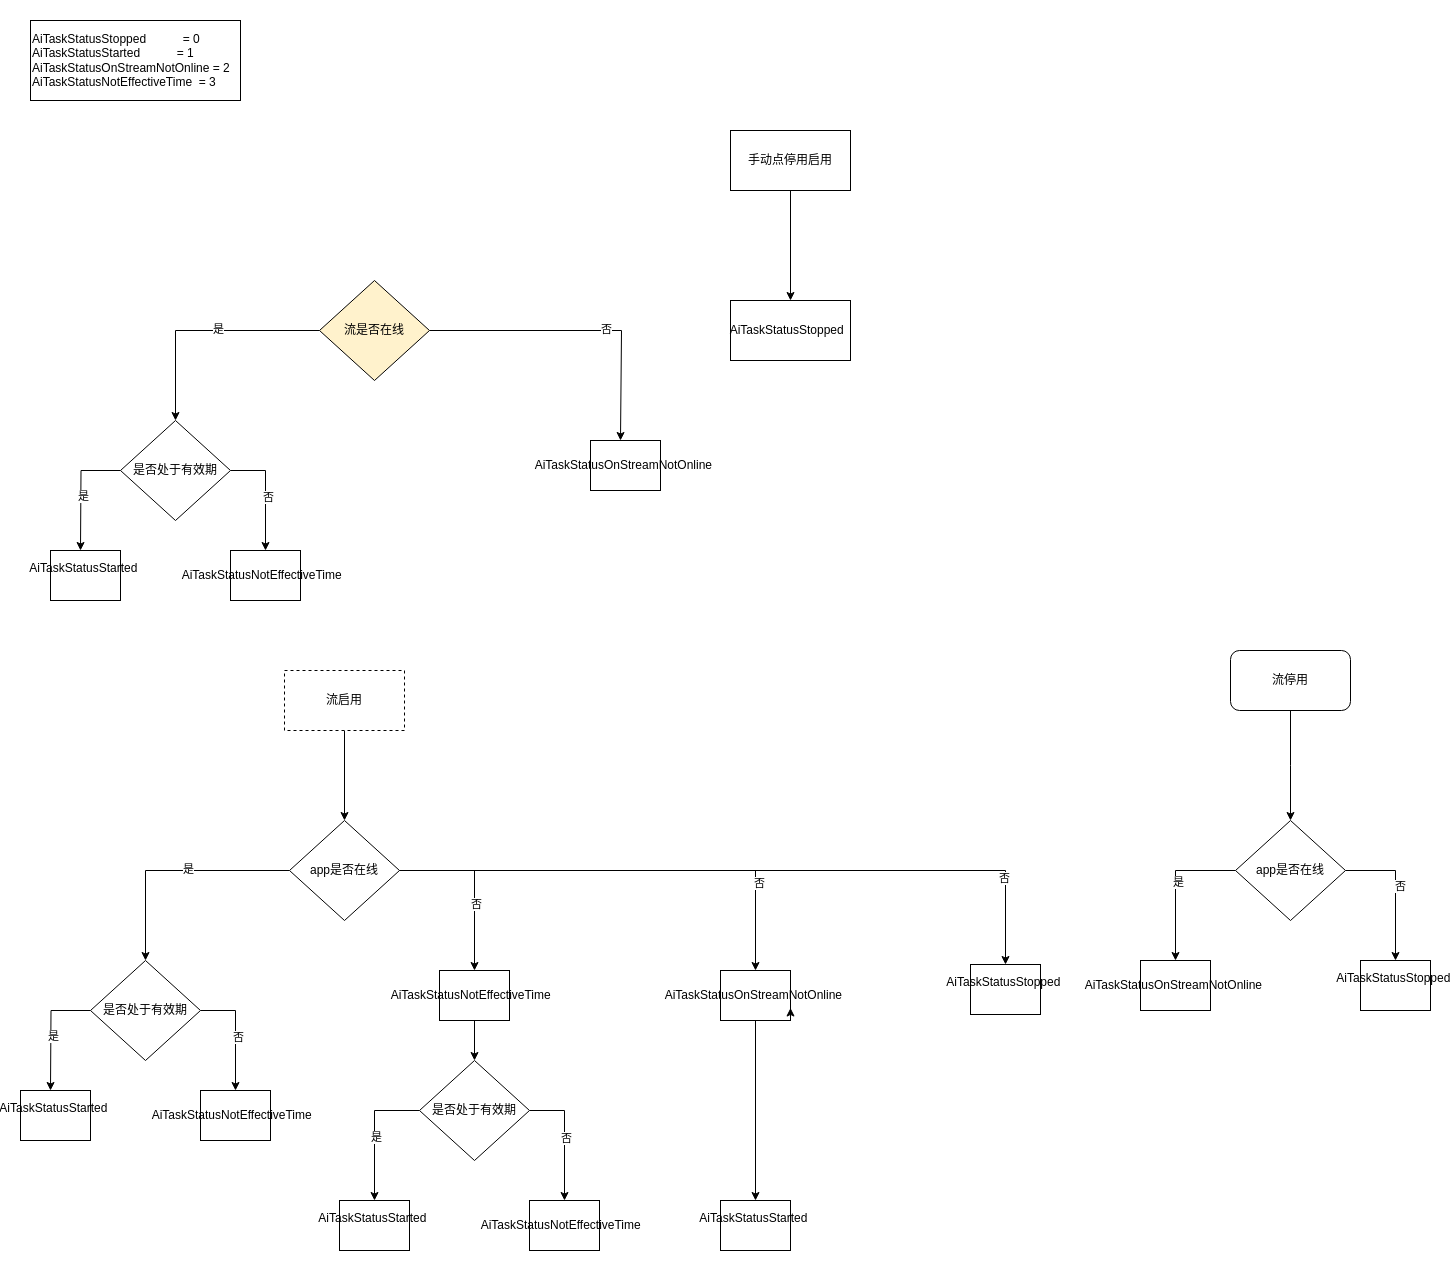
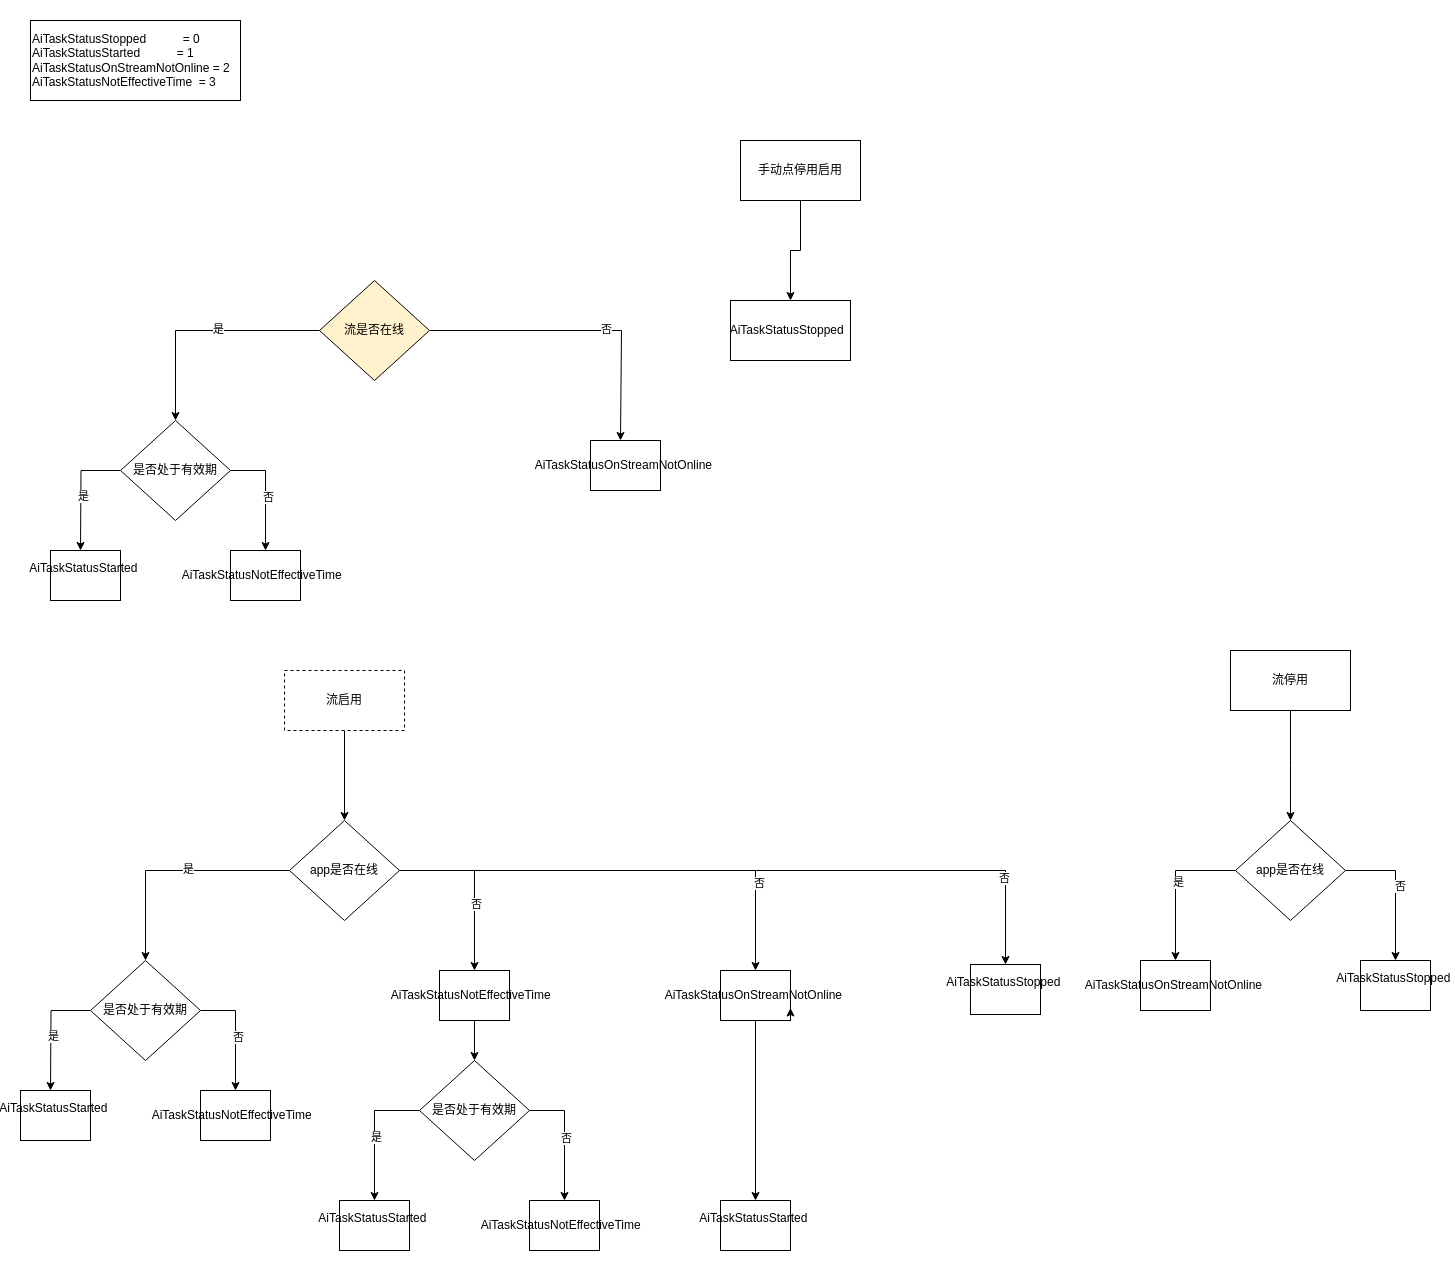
- <mxCell id="17" value="手动点停用启用" style="rounded=0;whiteSpace=wrap;html=1;" vertex="1" parent="1"><mxGeometry x="730" y="130" width="120" height="60" as="geometry" /></mxCell>
+ <mxCell id="17" value="手动点停用启用" style="rounded=0;whiteSpace=wrap;html=1;" vertex="1" parent="1"><mxGeometry x="740" y="140" width="120" height="60" as="geometry" /></mxCell>
- <mxCell id="38" value="流停用" style="whiteSpace=wrap;html=1;rounded=1;" vertex="1" parent="1"><mxGeometry x="1230" y="650" width="120" height="60" as="geometry" /></mxCell>
+ <mxCell id="38" value="流停用" style="rounded=0;whiteSpace=wrap;html=1;" vertex="1" parent="1"><mxGeometry x="1230" y="650" width="120" height="60" as="geometry" /></mxCell>
